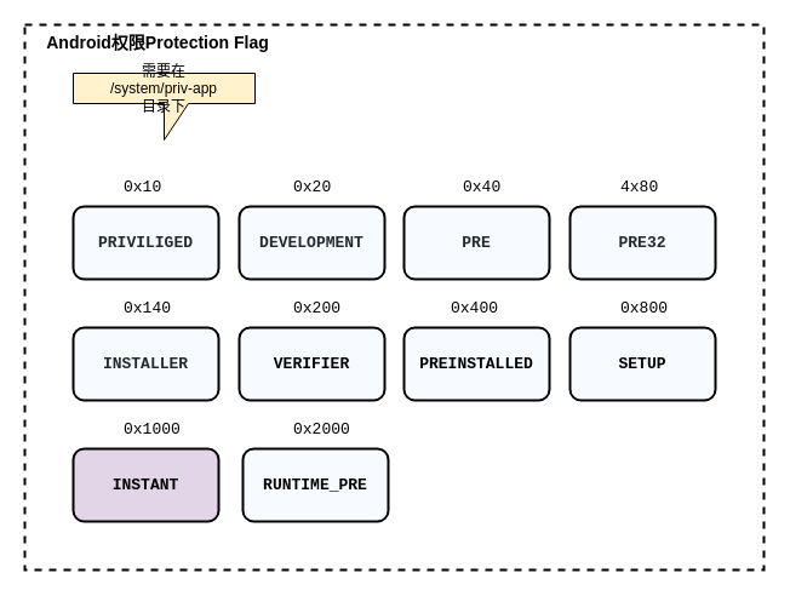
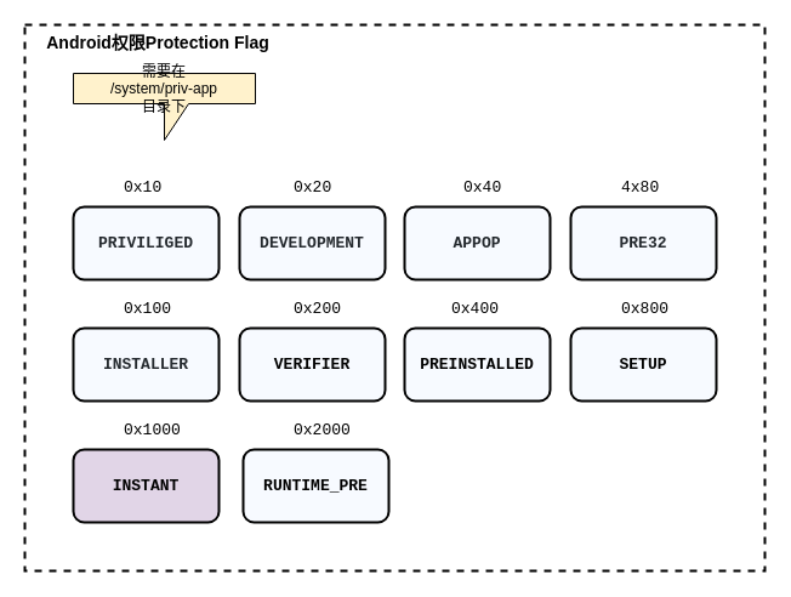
- <mxCell id="5" value="&lt;div style=&quot;text-align: start;&quot;&gt;&lt;font color=&quot;#24292e&quot; face=&quot;ui-monospace, SFMono-Regular, Menlo, Monaco, Consolas, Liberation Mono, Courier New, monospace&quot; size=&quot;2&quot;&gt;&lt;span style=&quot;white-space: pre;&quot;&gt;PRE&lt;/span&gt;&lt;/font&gt;&lt;/div&gt;" style="rounded=1;whiteSpace=wrap;html=1;fillColor=#F7FAFF;strokeColor=light-dark(#000000, #5c79a3);labelBackgroundColor=none;fontStyle=1;strokeWidth=2;" vertex="1" parent="1"><mxGeometry x="333" y="170" width="120" height="60" as="geometry" /></mxCell>
+ <mxCell id="5" value="&lt;div style=&quot;text-align: start;&quot;&gt;&lt;font color=&quot;#24292e&quot; face=&quot;ui-monospace, SFMono-Regular, Menlo, Monaco, Consolas, Liberation Mono, Courier New, monospace&quot; size=&quot;2&quot;&gt;&lt;span style=&quot;white-space: pre;&quot;&gt;APPOP&lt;/span&gt;&lt;/font&gt;&lt;/div&gt;" style="rounded=1;whiteSpace=wrap;html=1;fillColor=#F7FAFF;strokeColor=light-dark(#000000, #5c79a3);labelBackgroundColor=none;fontStyle=1;strokeWidth=2;" vertex="1" parent="1"><mxGeometry x="333" y="170" width="120" height="60" as="geometry" /></mxCell>
- <mxCell id="17" value="&lt;span style=&quot;font-family: ui-monospace, SFMono-Regular, Menlo, Monaco, Consolas, &amp;quot;Liberation Mono&amp;quot;, &amp;quot;Courier New&amp;quot;, monospace; font-size: small; font-style: normal; font-variant-ligatures: normal; font-variant-caps: normal; font-weight: 400; letter-spacing: normal; orphans: 2; text-align: start; text-indent: 0px; text-transform: none; widows: 2; word-spacing: 0px; -webkit-text-stroke-width: 0px; white-space: pre; text-decoration-thickness: initial; text-decoration-style: initial; text-decoration-color: initial; float: none; display: inline !important;&quot;&gt;0x140&lt;/span&gt;" style="text;whiteSpace=wrap;html=1;labelBackgroundColor=none;fontColor=default;" vertex="1" parent="1"><mxGeometry x="100" y="240" width="60" height="40" as="geometry" /></mxCell>
+ <mxCell id="17" value="&lt;span style=&quot;font-family: ui-monospace, SFMono-Regular, Menlo, Monaco, Consolas, &amp;quot;Liberation Mono&amp;quot;, &amp;quot;Courier New&amp;quot;, monospace; font-size: small; font-style: normal; font-variant-ligatures: normal; font-variant-caps: normal; font-weight: 400; letter-spacing: normal; orphans: 2; text-align: start; text-indent: 0px; text-transform: none; widows: 2; word-spacing: 0px; -webkit-text-stroke-width: 0px; white-space: pre; text-decoration-thickness: initial; text-decoration-style: initial; text-decoration-color: initial; float: none; display: inline !important;&quot;&gt;0x100&lt;/span&gt;" style="text;whiteSpace=wrap;html=1;labelBackgroundColor=none;fontColor=default;" vertex="1" parent="1"><mxGeometry x="100" y="240" width="60" height="40" as="geometry" /></mxCell>
